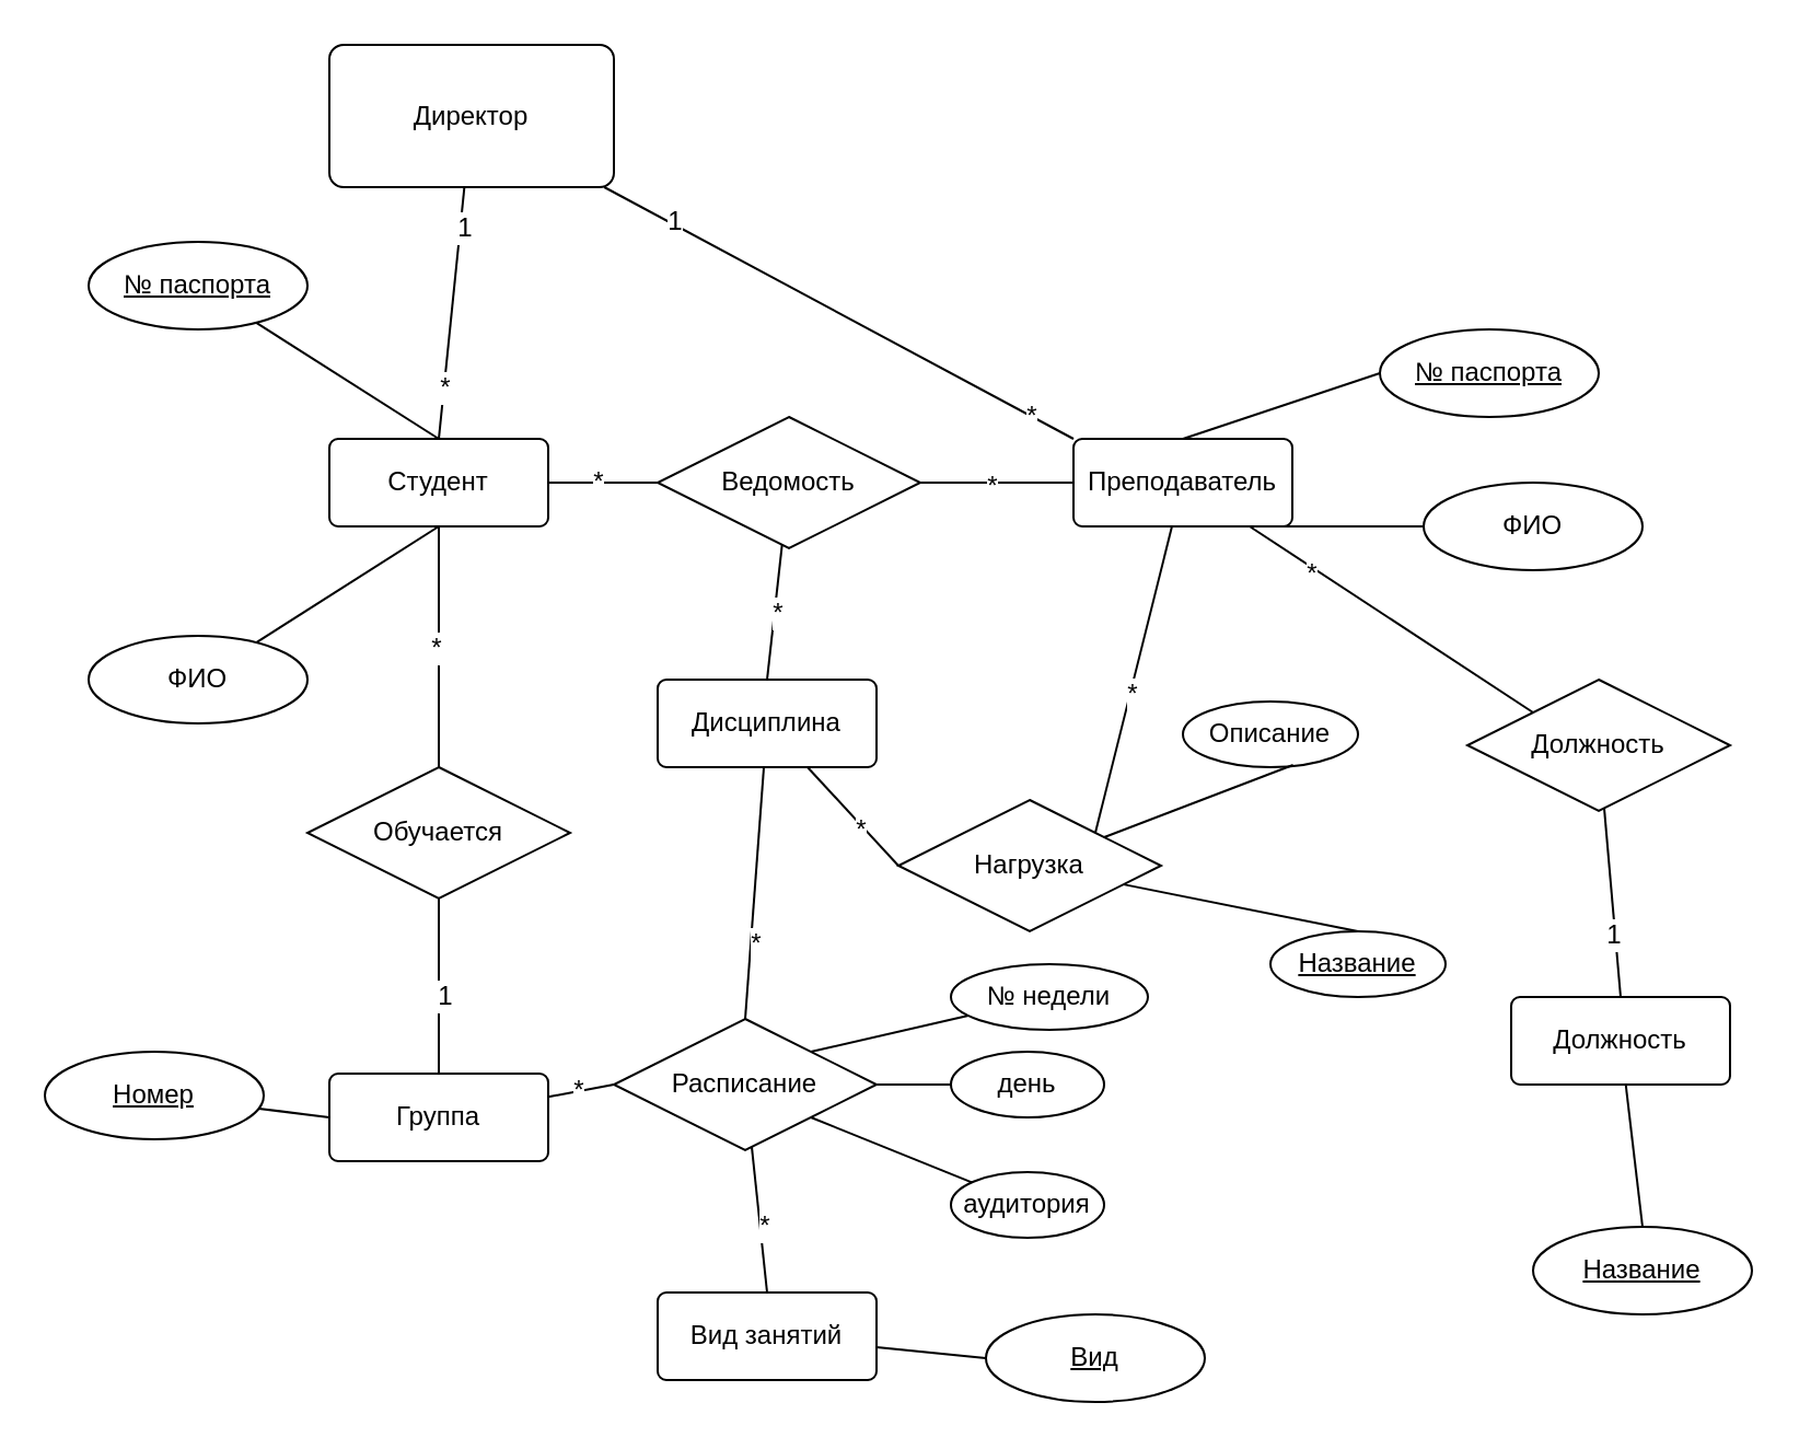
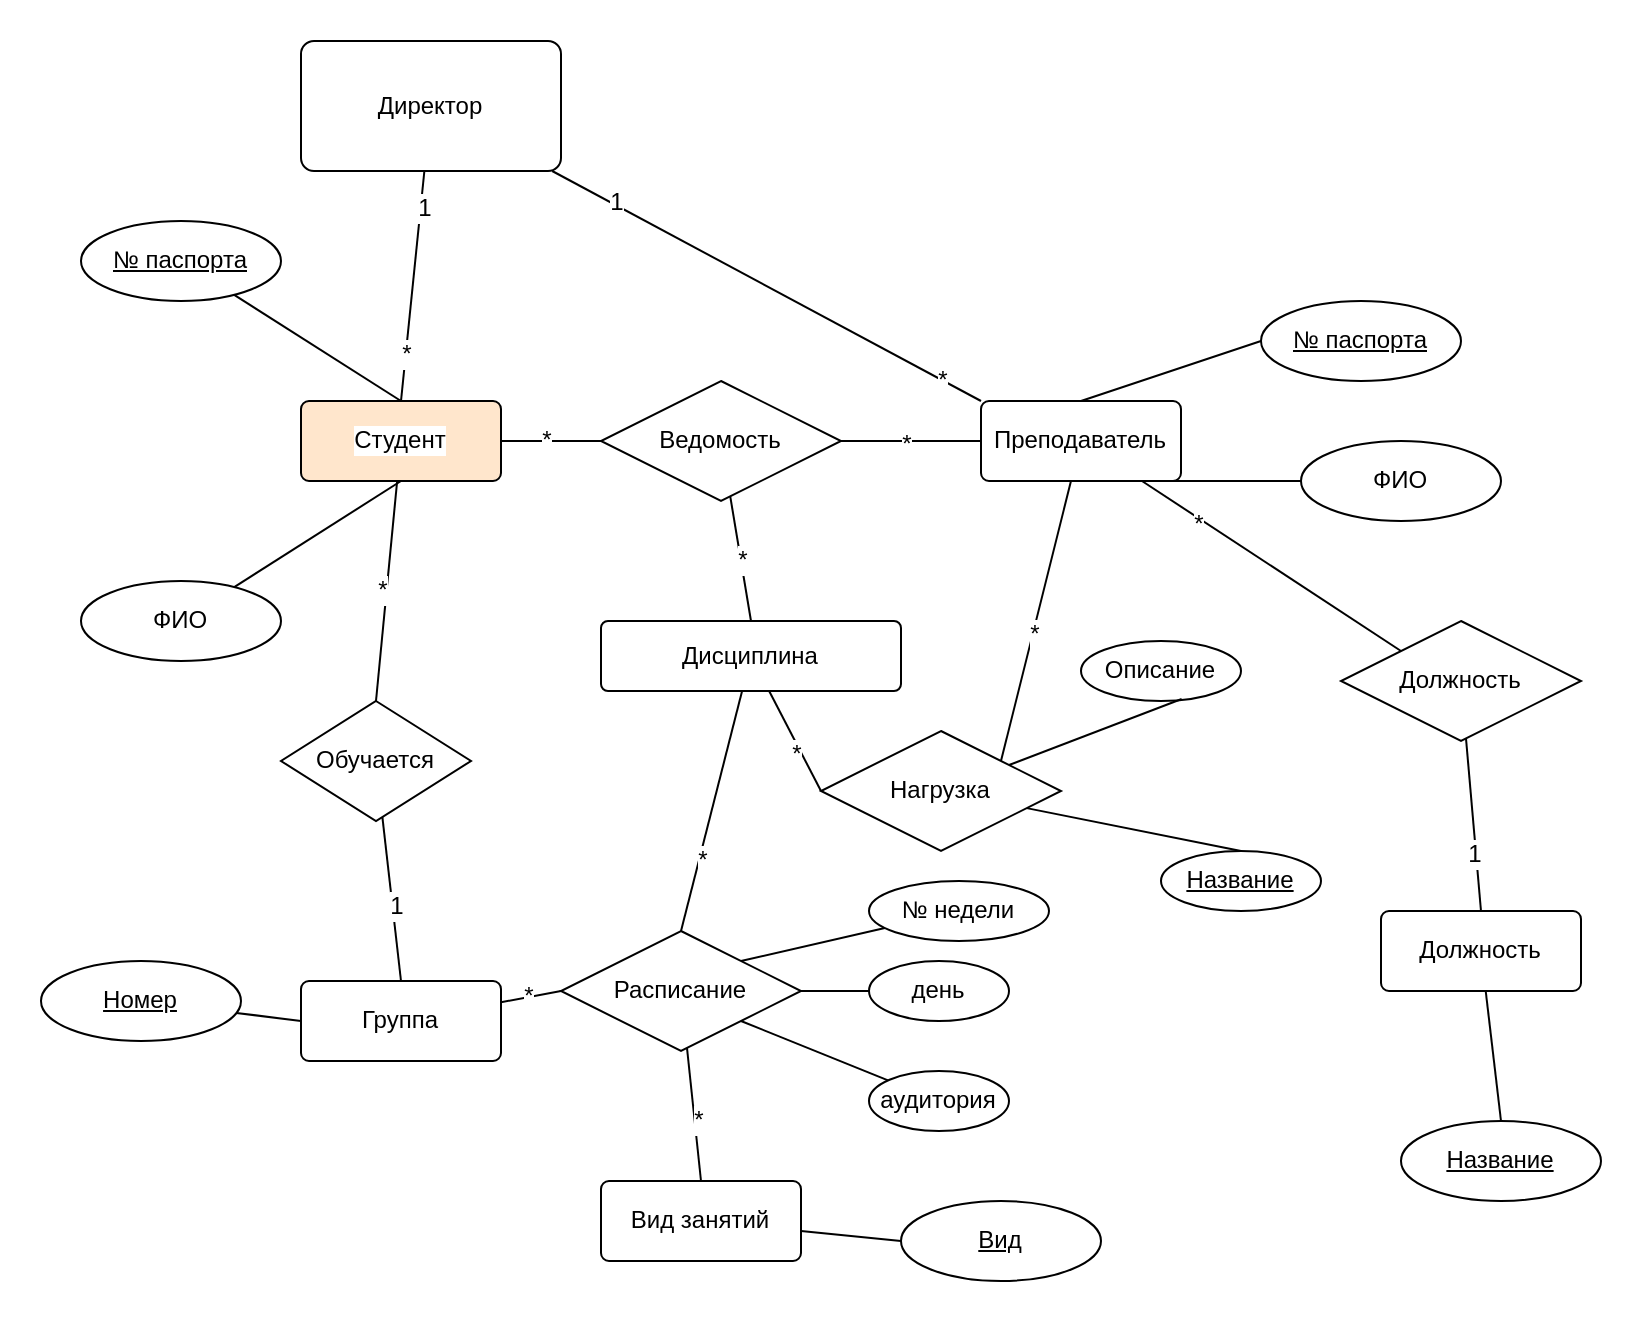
- <mxCell id="14" value="Студент" style="rounded=1;arcSize=10;whiteSpace=wrap;html=1;align=center;fontFamily=Helvetica;fontSize=12;fontColor=default;labelBackgroundColor=default;" vertex="1" parent="1"><mxGeometry x="150" y="200" width="100" height="40" as="geometry" /></mxCell>
+ <mxCell id="14" value="Студент" style="rounded=1;arcSize=10;whiteSpace=wrap;html=1;align=center;fontFamily=Helvetica;fontSize=12;fontColor=default;labelBackgroundColor=default;fillColor=#ffe6cc;" vertex="1" parent="1"><mxGeometry x="150" y="200" width="100" height="40" as="geometry" /></mxCell>
- <mxCell id="34" value="Дисциплина" style="rounded=1;arcSize=10;whiteSpace=wrap;html=1;align=center;fontFamily=Helvetica;fontSize=12;fontColor=default;labelBackgroundColor=default;" vertex="1" parent="1"><mxGeometry x="300" y="310" width="100" height="40" as="geometry" /></mxCell>
+ <mxCell id="34" value="Дисциплина" style="rounded=1;arcSize=10;whiteSpace=wrap;html=1;align=center;fontFamily=Helvetica;fontSize=12;fontColor=default;labelBackgroundColor=default;" vertex="1" parent="1"><mxGeometry x="300" y="310" width="150" height="35" as="geometry" /></mxCell>
- <mxCell id="23" value="Обучается" style="shape=rhombus;perimeter=rhombusPerimeter;whiteSpace=wrap;html=1;align=center;fontFamily=Helvetica;fontSize=12;fontColor=default;labelBackgroundColor=default;" vertex="1" parent="1"><mxGeometry x="140" y="350" width="120" height="60" as="geometry" /></mxCell>
+ <mxCell id="23" value="Обучается" style="shape=rhombus;perimeter=rhombusPerimeter;whiteSpace=wrap;html=1;align=center;fontFamily=Helvetica;fontSize=12;fontColor=default;labelBackgroundColor=default;" vertex="1" parent="1"><mxGeometry x="140" y="350" width="95" height="60" as="geometry" /></mxCell>
